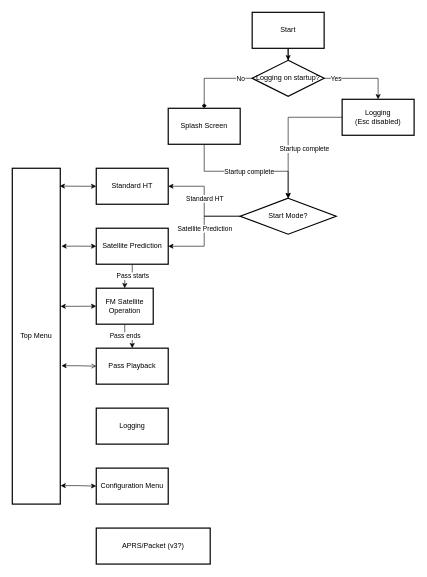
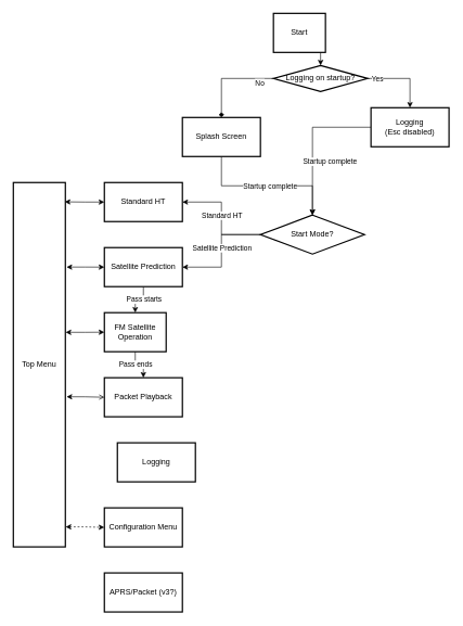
- <mxCell id="11" value="Start" style="whiteSpace=wrap;html=1;strokeWidth=2;" vertex="1" parent="1"><mxGeometry x="420" y="20" width="120" height="60" as="geometry" /></mxCell>
+ <mxCell id="11" value="Start" style="whiteSpace=wrap;html=1;strokeWidth=2;" vertex="1" parent="1"><mxGeometry x="420" y="20" width="80" height="60" as="geometry" /></mxCell>
- <mxCell id="7" value="Logging on startup?" style="strokeWidth=2;html=1;shape=mxgraph.flowchart.decision;whiteSpace=wrap;" vertex="1" parent="1"><mxGeometry x="420" y="100" width="120" height="60" as="geometry" /></mxCell>
+ <mxCell id="7" value="Logging on startup?" style="strokeWidth=2;html=1;shape=mxgraph.flowchart.decision;whiteSpace=wrap;" vertex="1" parent="1"><mxGeometry x="420" y="100" width="145" height="40" as="geometry" /></mxCell>
- <mxCell id="28" value="Pass Playback" style="whiteSpace=wrap;html=1;strokeWidth=2;" vertex="1" parent="1"><mxGeometry x="160" y="580" width="120" height="60" as="geometry" /></mxCell>
+ <mxCell id="28" value="Packet Playback" style="whiteSpace=wrap;html=1;strokeWidth=2;" vertex="1" parent="1"><mxGeometry x="160" y="580" width="120" height="60" as="geometry" /></mxCell>
- <mxCell id="29" value="Logging" style="whiteSpace=wrap;html=1;strokeWidth=2;" vertex="1" parent="1"><mxGeometry x="160" y="680" width="120" height="60" as="geometry" /></mxCell>
+ <mxCell id="29" value="Logging" style="whiteSpace=wrap;html=1;strokeWidth=2;" vertex="1" parent="1"><mxGeometry x="180" y="680" width="120" height="60" as="geometry" /></mxCell>
- <mxCell id="20" value="" style="edgeStyle=orthogonalEdgeStyle;rounded=0;orthogonalLoop=1;jettySize=auto;html=1;startArrow=classic;startFill=1;endArrow=classic;endFill=1;exitX=1.006;exitY=0.945;exitDx=0;exitDy=0;exitPerimeter=0;" edge="1" parent="1" source="21" target="30"><mxGeometry relative="1" as="geometry" /></mxCell>
+ <mxCell id="20" value="" style="edgeStyle=orthogonalEdgeStyle;rounded=0;orthogonalLoop=1;jettySize=auto;html=1;startArrow=classic;startFill=1;endArrow=classic;endFill=1;exitX=1.006;exitY=0.945;exitDx=0;exitDy=0;exitPerimeter=0;dashed=1;" edge="1" parent="1" source="21" target="30"><mxGeometry relative="1" as="geometry" /></mxCell>
- <mxCell id="36" value="APRS/Packet (v3?)" style="whiteSpace=wrap;html=1;strokeWidth=2;" vertex="1" parent="1"><mxGeometry x="160" y="880" width="190" height="60" as="geometry" /></mxCell>
+ <mxCell id="36" value="APRS/Packet (v3?)" style="whiteSpace=wrap;html=1;strokeWidth=2;" vertex="1" parent="1"><mxGeometry x="160" y="880" width="120" height="60" as="geometry" /></mxCell>
